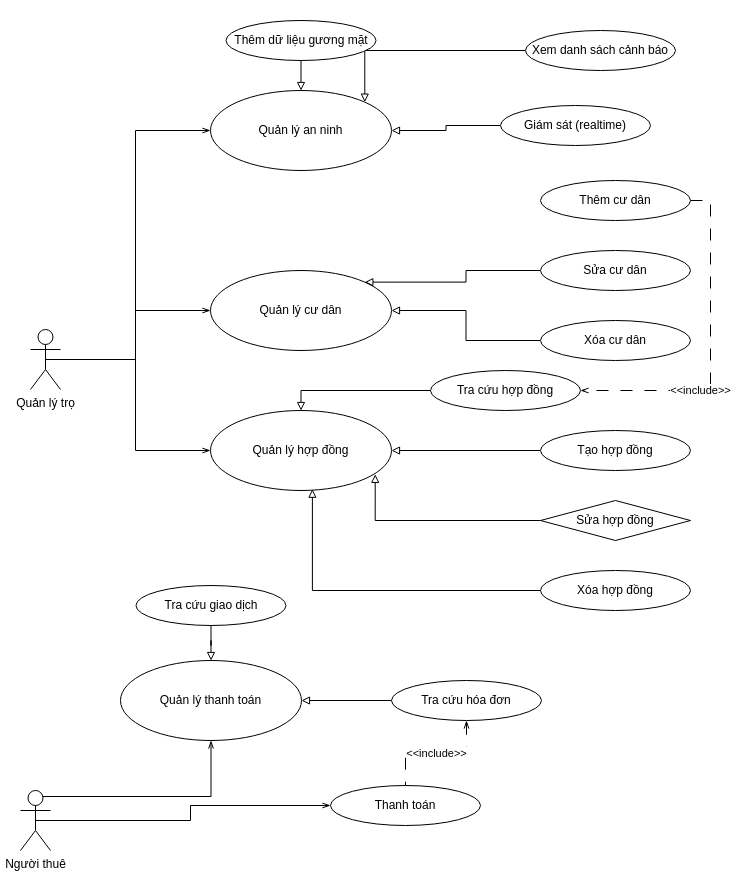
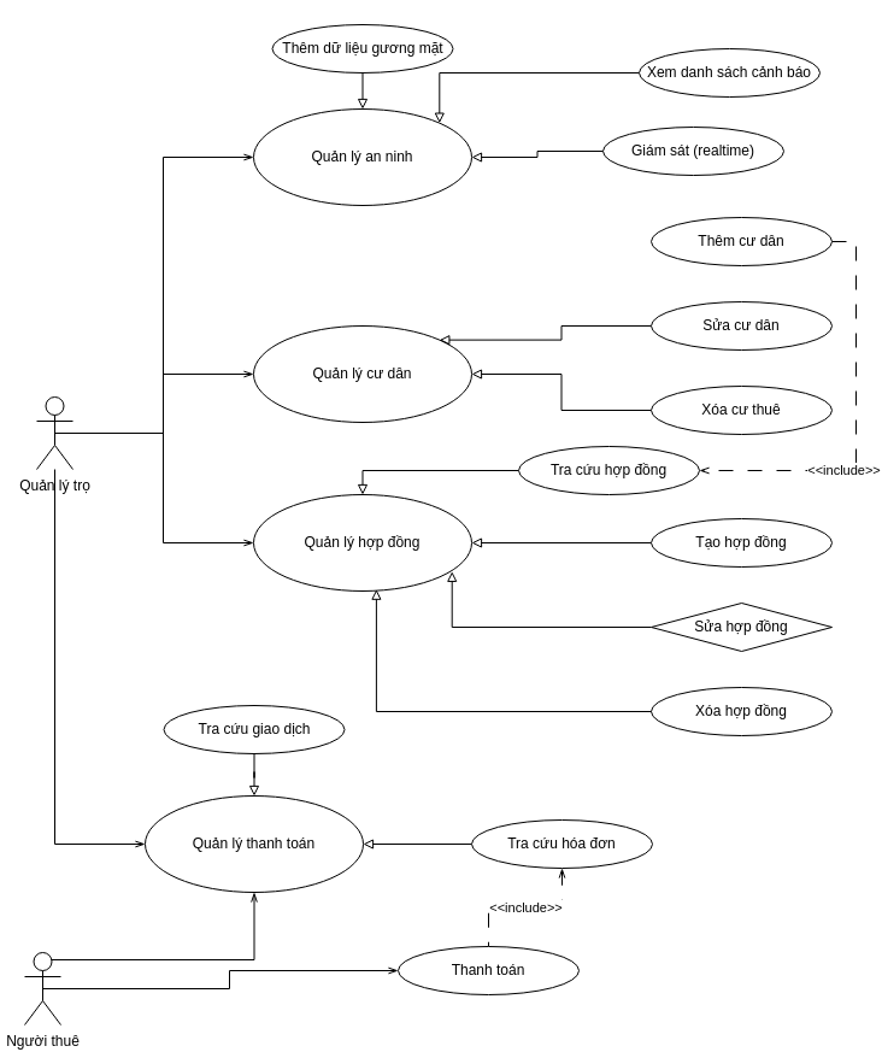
- <mxCell id="27" value="Xem danh sách cảnh báo" style="ellipse;whiteSpace=wrap;html=1;" vertex="1" parent="1"><mxGeometry x="525" y="30" width="150" height="40" as="geometry" /></mxCell>
+ <mxCell id="27" value="Xem danh sách cảnh báo" style="ellipse;whiteSpace=wrap;html=1;" vertex="1" parent="1"><mxGeometry x="530" y="40" width="150" height="40" as="geometry" /></mxCell>
- <mxCell id="13" value="Xóa cư dân" style="ellipse;whiteSpace=wrap;html=1;" vertex="1" parent="1"><mxGeometry x="540" y="320" width="150" height="40" as="geometry" /></mxCell>
+ <mxCell id="13" value="Xóa cư thuê" style="ellipse;whiteSpace=wrap;html=1;" vertex="1" parent="1"><mxGeometry x="540" y="320" width="150" height="40" as="geometry" /></mxCell>
+ <mxCell id="5" style="edgeStyle=orthogonalEdgeStyle;rounded=0;orthogonalLoop=1;jettySize=auto;html=1;endArrow=openThin;endFill=0;" edge="1" parent="1" source="6" target="33"><mxGeometry relative="1" as="geometry"><Array as="points"><mxPoint x="45" y="700" /></Array></mxGeometry></mxCell>
